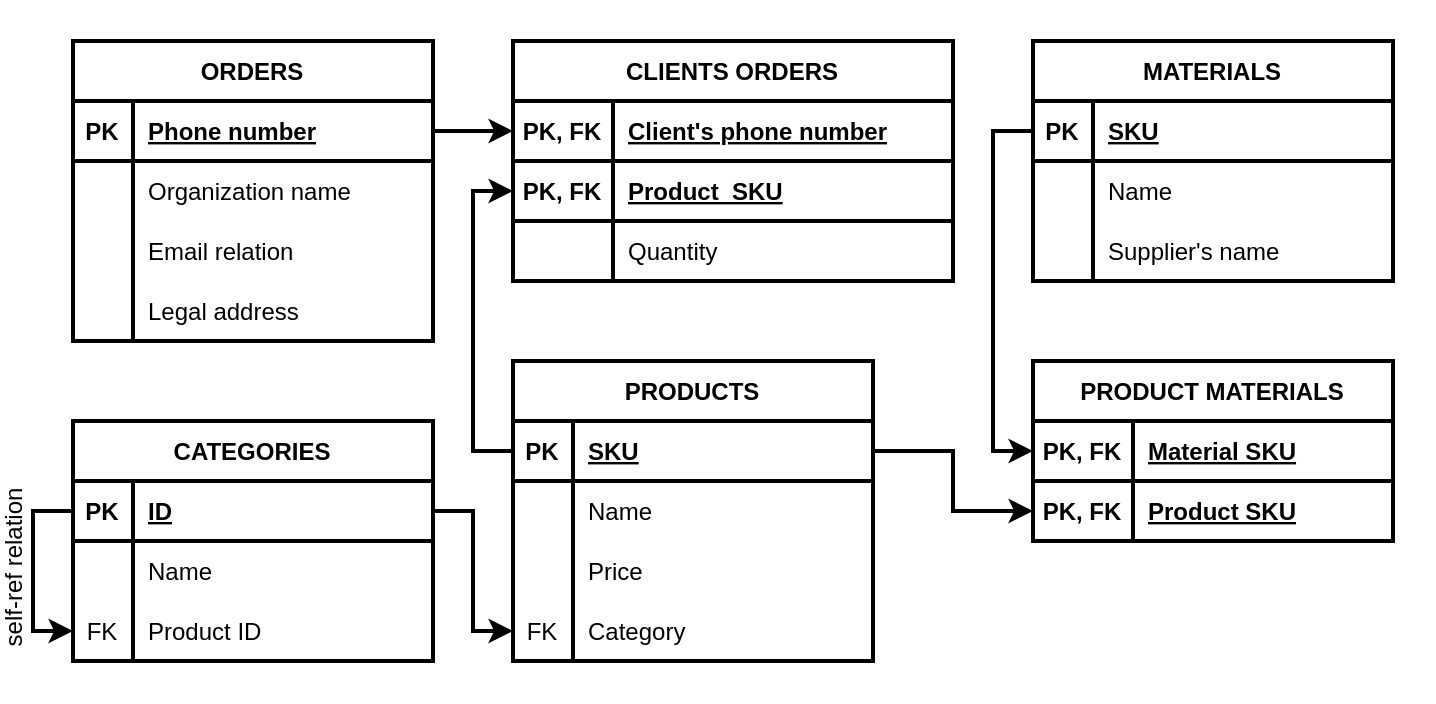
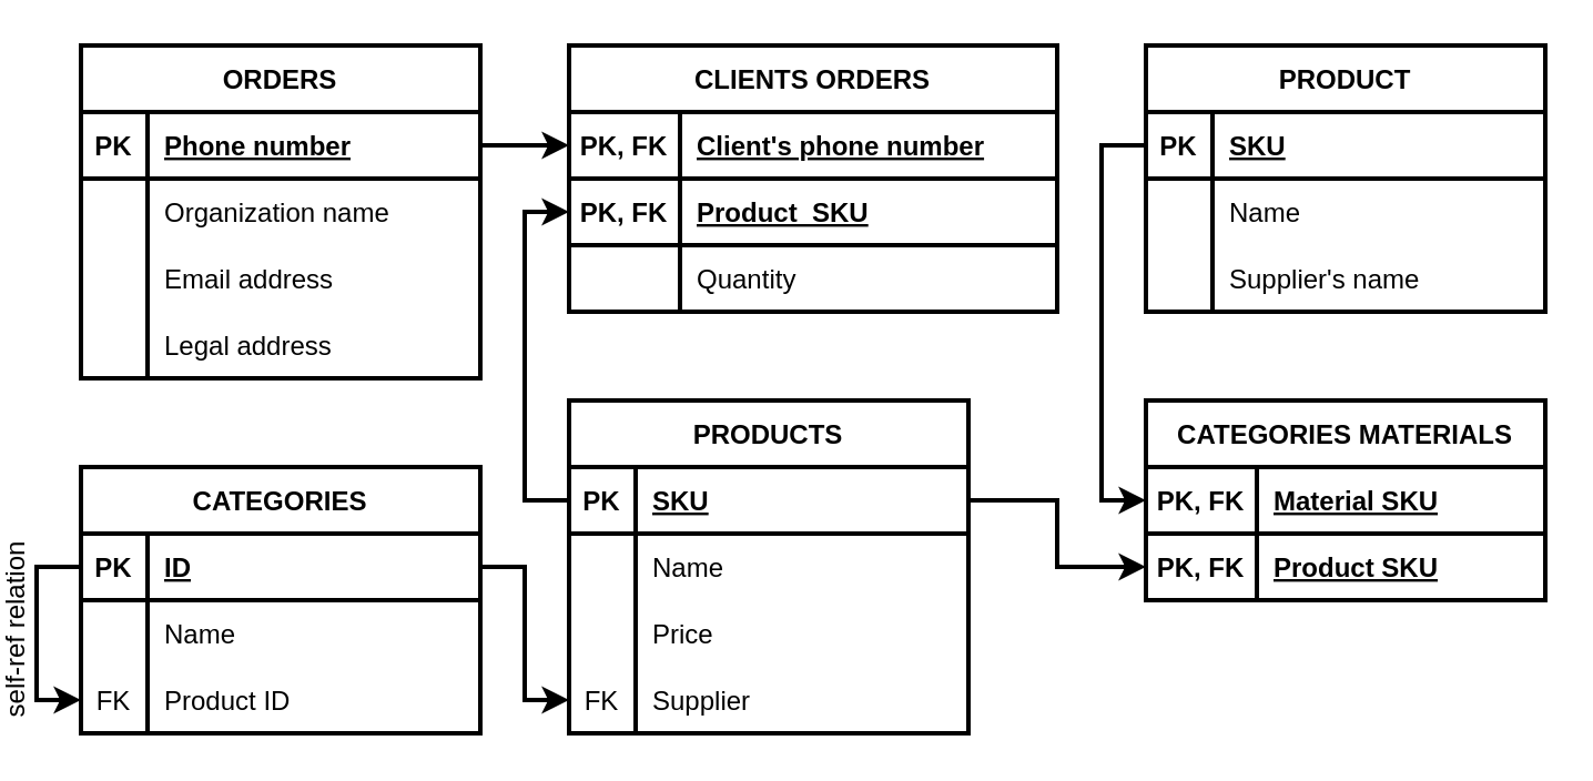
- <mxCell id="36" value="MATERIALS" style="shape=table;startSize=30;container=1;collapsible=1;childLayout=tableLayout;fixedRows=1;rowLines=0;fontStyle=1;align=center;resizeLast=1;strokeWidth=2;" parent="1" vertex="1"><mxGeometry x="500" y="20" width="180" height="120" as="geometry" /></mxCell>
+ <mxCell id="36" value="PRODUCT" style="shape=table;startSize=30;container=1;collapsible=1;childLayout=tableLayout;fixedRows=1;rowLines=0;fontStyle=1;align=center;resizeLast=1;strokeWidth=2;" parent="1" vertex="1"><mxGeometry x="500" y="20" width="180" height="120" as="geometry" /></mxCell>
- <mxCell id="24" value="Email relation" style="shape=partialRectangle;connectable=0;fillColor=none;top=0;left=0;bottom=0;right=0;align=left;spacingLeft=6;overflow=hidden;strokeWidth=2;" parent="22" vertex="1"><mxGeometry x="30" width="150" height="30" as="geometry"><mxRectangle width="150" height="30" as="alternateBounds" /></mxGeometry></mxCell>
+ <mxCell id="24" value="Email address" style="shape=partialRectangle;connectable=0;fillColor=none;top=0;left=0;bottom=0;right=0;align=left;spacingLeft=6;overflow=hidden;strokeWidth=2;" parent="22" vertex="1"><mxGeometry x="30" width="150" height="30" as="geometry"><mxRectangle width="150" height="30" as="alternateBounds" /></mxGeometry></mxCell>
- <mxCell id="29" value="PRODUCT MATERIALS" style="shape=table;startSize=30;container=1;collapsible=1;childLayout=tableLayout;fixedRows=1;rowLines=0;fontStyle=1;align=center;resizeLast=1;strokeWidth=2;" parent="1" vertex="1"><mxGeometry x="500" y="180" width="180" height="90" as="geometry" /></mxCell>
+ <mxCell id="29" value="CATEGORIES MATERIALS" style="shape=table;startSize=30;container=1;collapsible=1;childLayout=tableLayout;fixedRows=1;rowLines=0;fontStyle=1;align=center;resizeLast=1;strokeWidth=2;" parent="1" vertex="1"><mxGeometry x="500" y="180" width="180" height="90" as="geometry" /></mxCell>
- <mxCell id="14" value="Category" style="shape=partialRectangle;connectable=0;fillColor=none;top=0;left=0;bottom=0;right=0;align=left;spacingLeft=6;overflow=hidden;strokeWidth=2;" parent="12" vertex="1"><mxGeometry x="30" width="150" height="30" as="geometry"><mxRectangle width="150" height="30" as="alternateBounds" /></mxGeometry></mxCell>
+ <mxCell id="14" value="Supplier" style="shape=partialRectangle;connectable=0;fillColor=none;top=0;left=0;bottom=0;right=0;align=left;spacingLeft=6;overflow=hidden;strokeWidth=2;" parent="12" vertex="1"><mxGeometry x="30" width="150" height="30" as="geometry"><mxRectangle width="150" height="30" as="alternateBounds" /></mxGeometry></mxCell>
